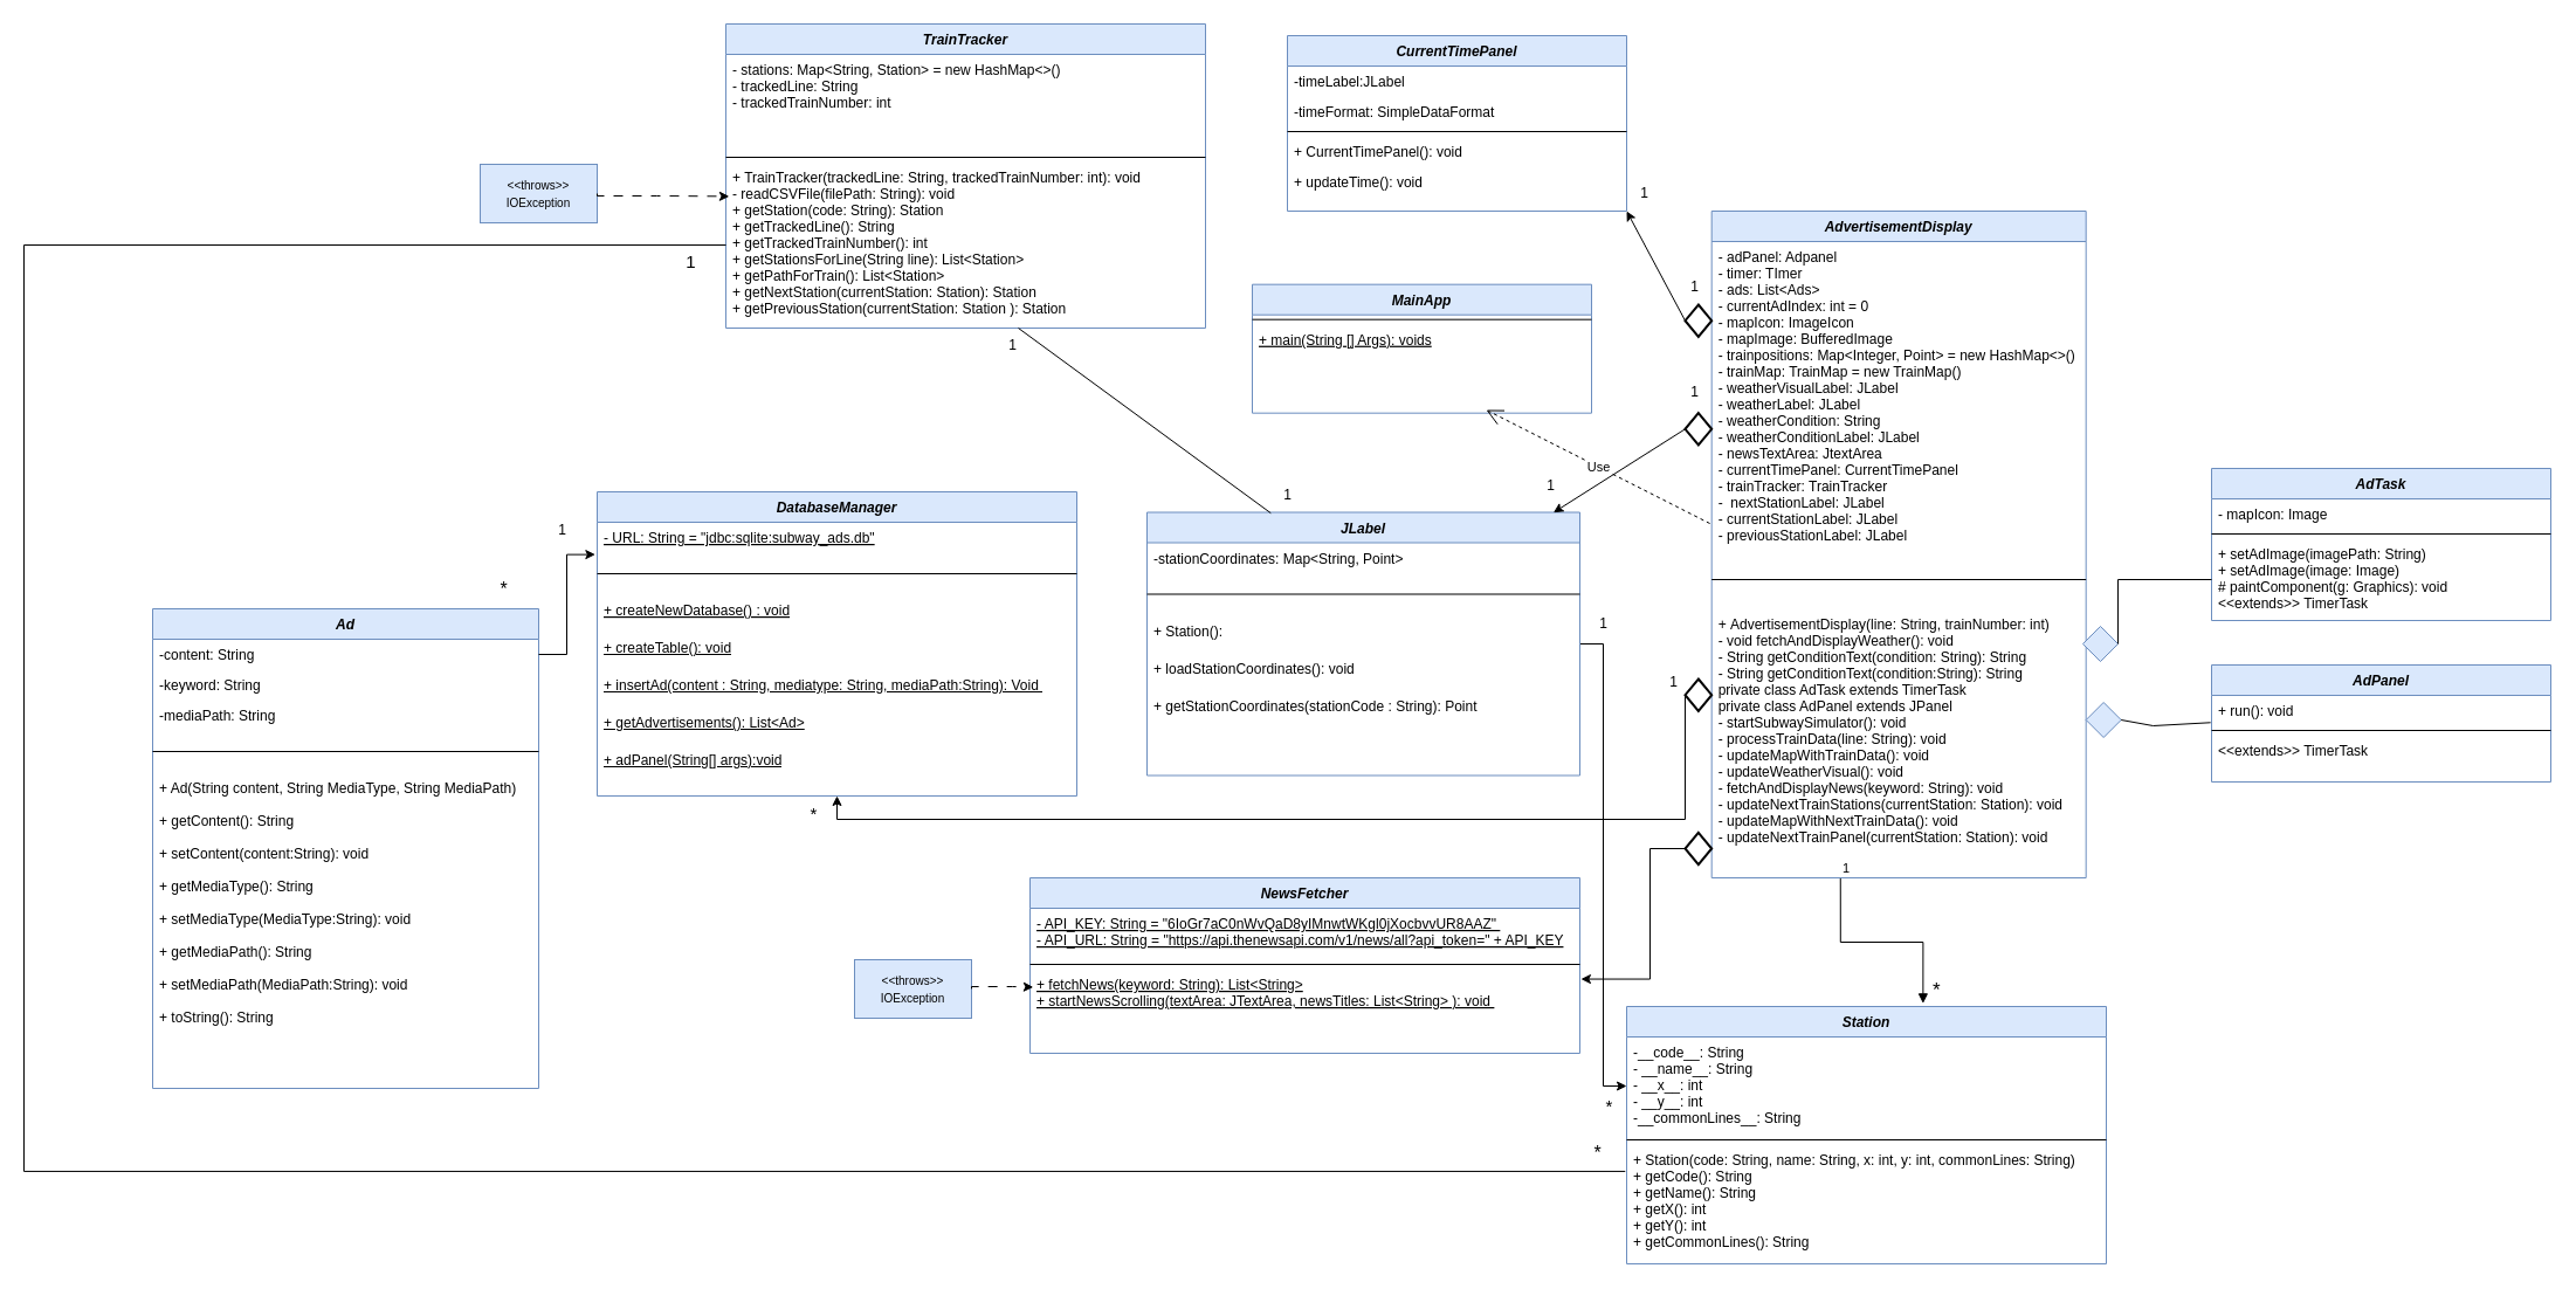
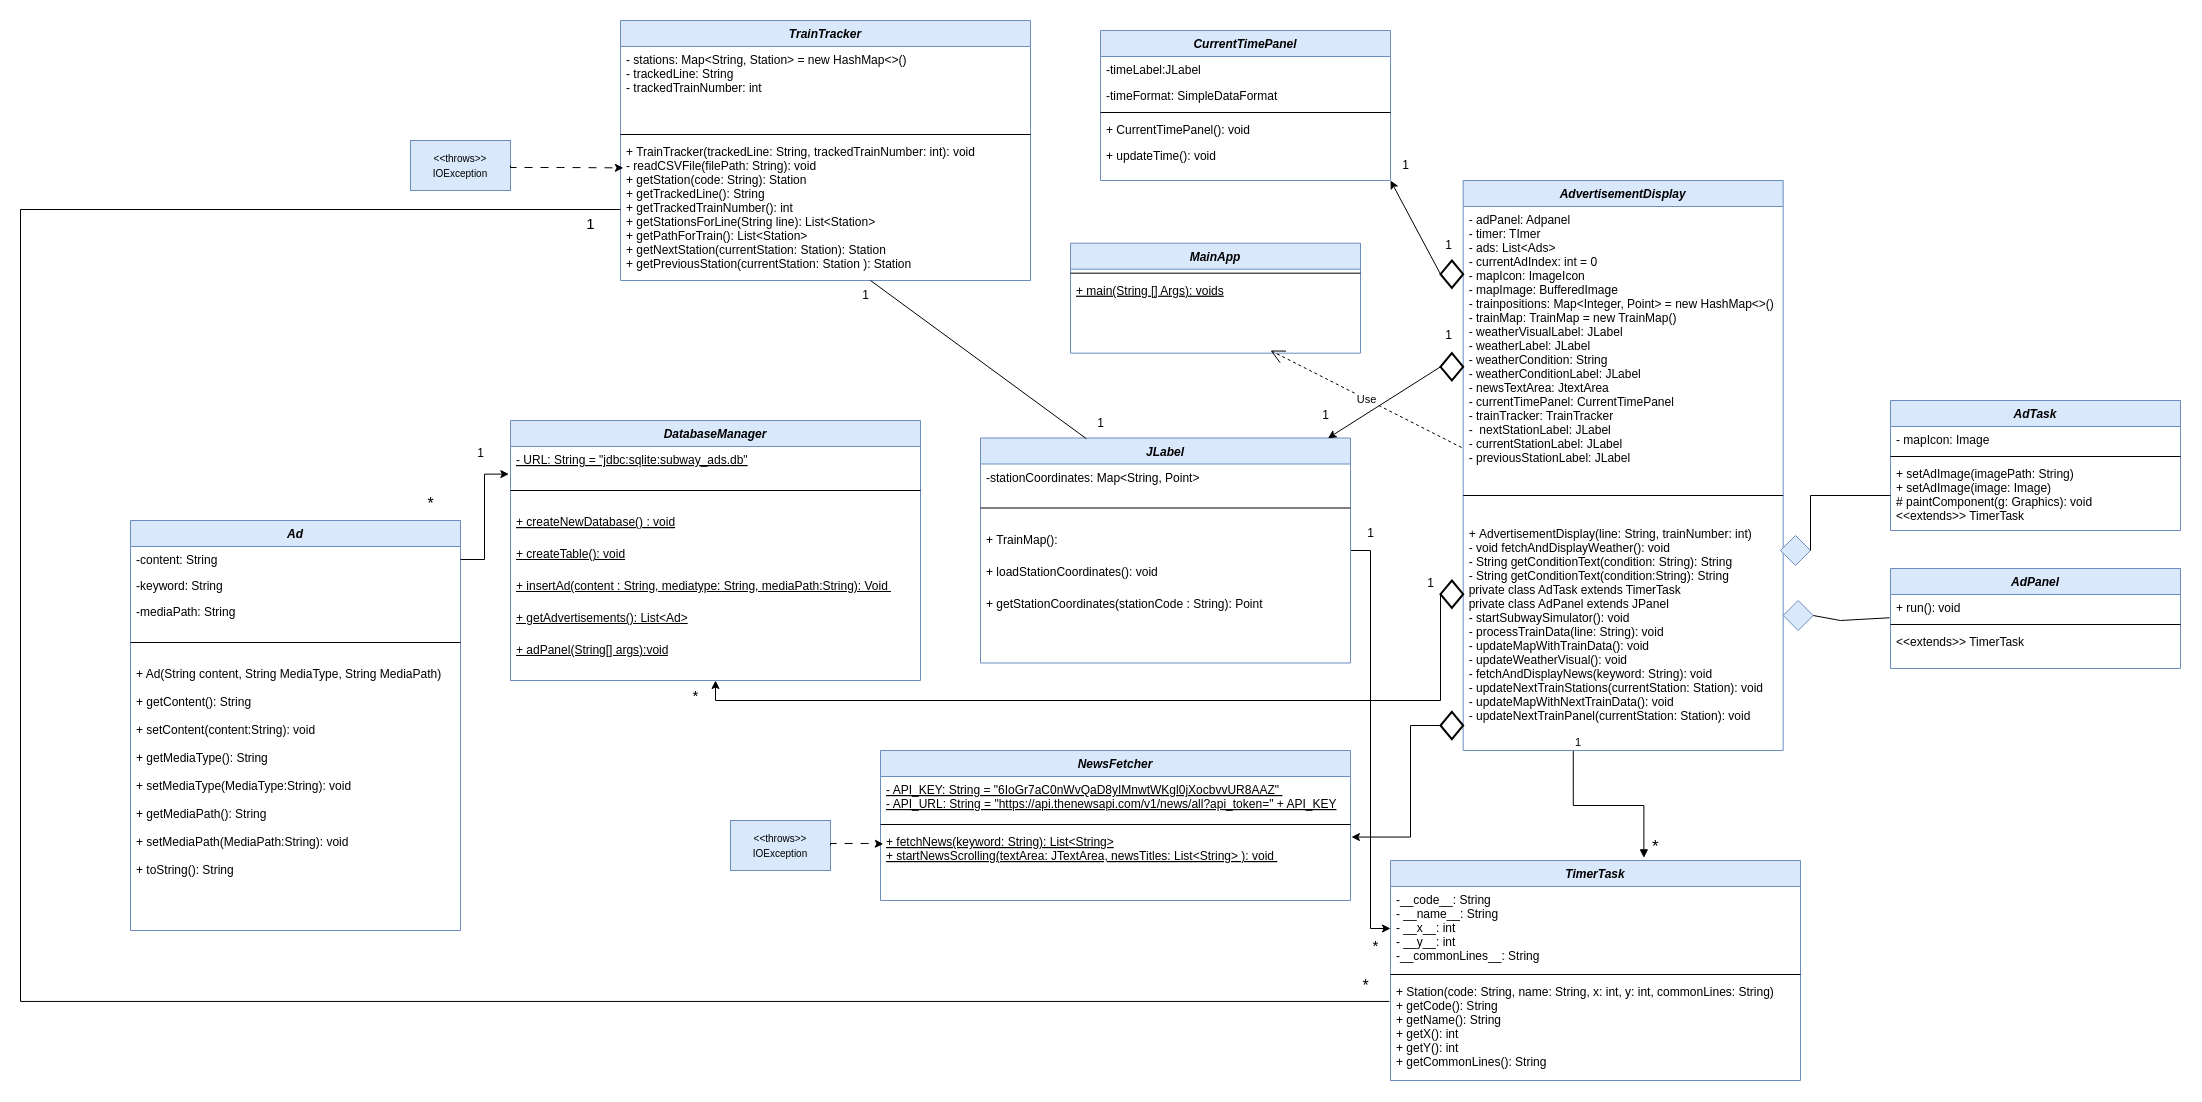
- <mxCell id="41" value="+ Station():" style="text;align=left;verticalAlign=top;spacingLeft=4;spacingRight=4;overflow=hidden;rotatable=0;points=[[0,0.5],[1,0.5]];portConstraint=eastwest;fontSize=12;fontStyle=0" vertex="1" parent="38"><mxGeometry y="88" width="370" height="32" as="geometry" /></mxCell>
+ <mxCell id="41" value="+ TrainMap():" style="text;align=left;verticalAlign=top;spacingLeft=4;spacingRight=4;overflow=hidden;rotatable=0;points=[[0,0.5],[1,0.5]];portConstraint=eastwest;fontSize=12;fontStyle=0" vertex="1" parent="38"><mxGeometry y="88" width="370" height="32" as="geometry" /></mxCell>
- <mxCell id="33" value="Station" style="swimlane;fontStyle=3;align=center;verticalAlign=top;childLayout=stackLayout;horizontal=1;startSize=26;horizontalStack=0;resizeParent=1;resizeLast=0;collapsible=1;marginBottom=0;rounded=0;shadow=0;strokeWidth=1;fillColor=#dae8fc;strokeColor=#6c8ebf;" vertex="1" parent="1"><mxGeometry x="1390" y="860" width="410" height="220" as="geometry"><mxRectangle x="230" y="140" width="160" height="26" as="alternateBounds" /></mxGeometry></mxCell>
+ <mxCell id="33" value="TimerTask" style="swimlane;fontStyle=3;align=center;verticalAlign=top;childLayout=stackLayout;horizontal=1;startSize=26;horizontalStack=0;resizeParent=1;resizeLast=0;collapsible=1;marginBottom=0;rounded=0;shadow=0;strokeWidth=1;fillColor=#dae8fc;strokeColor=#6c8ebf;" vertex="1" parent="1"><mxGeometry x="1390" y="860" width="410" height="220" as="geometry"><mxRectangle x="230" y="140" width="160" height="26" as="alternateBounds" /></mxGeometry></mxCell>
